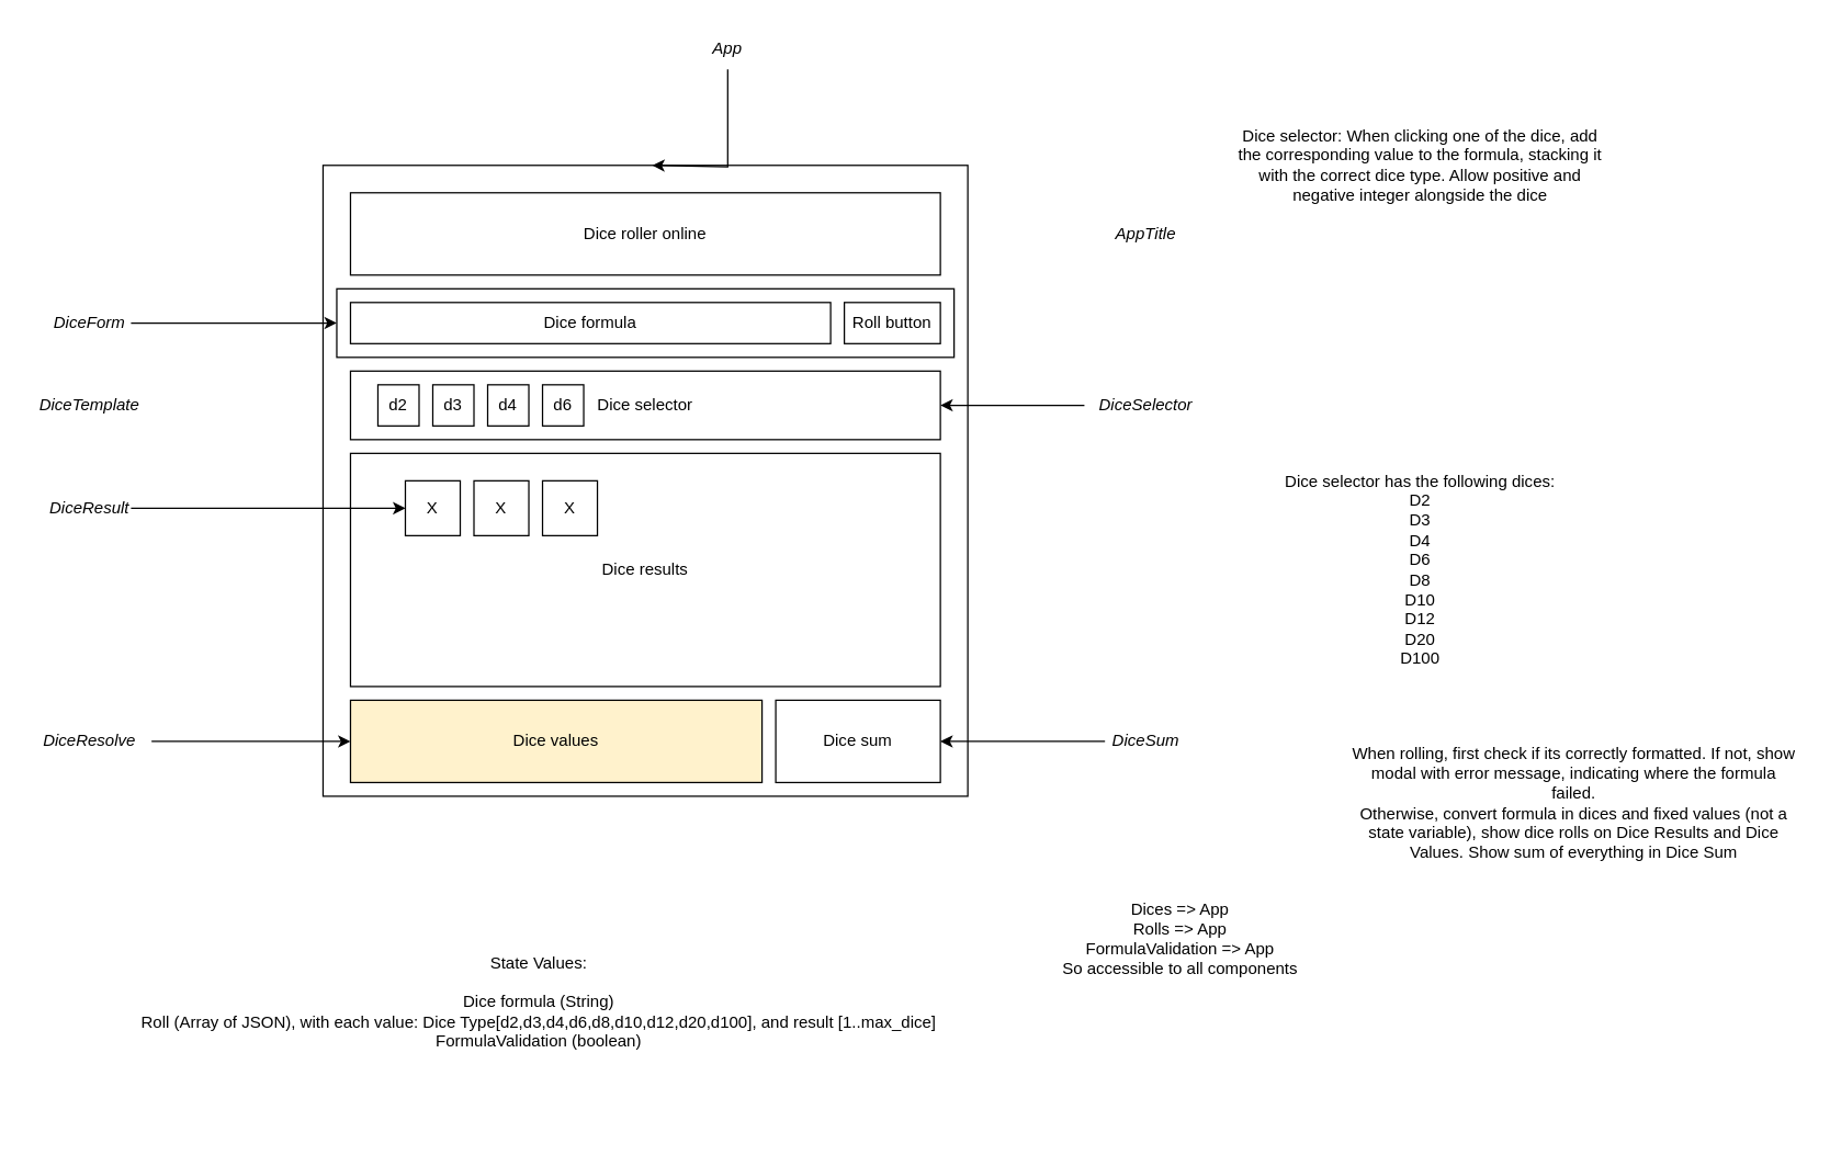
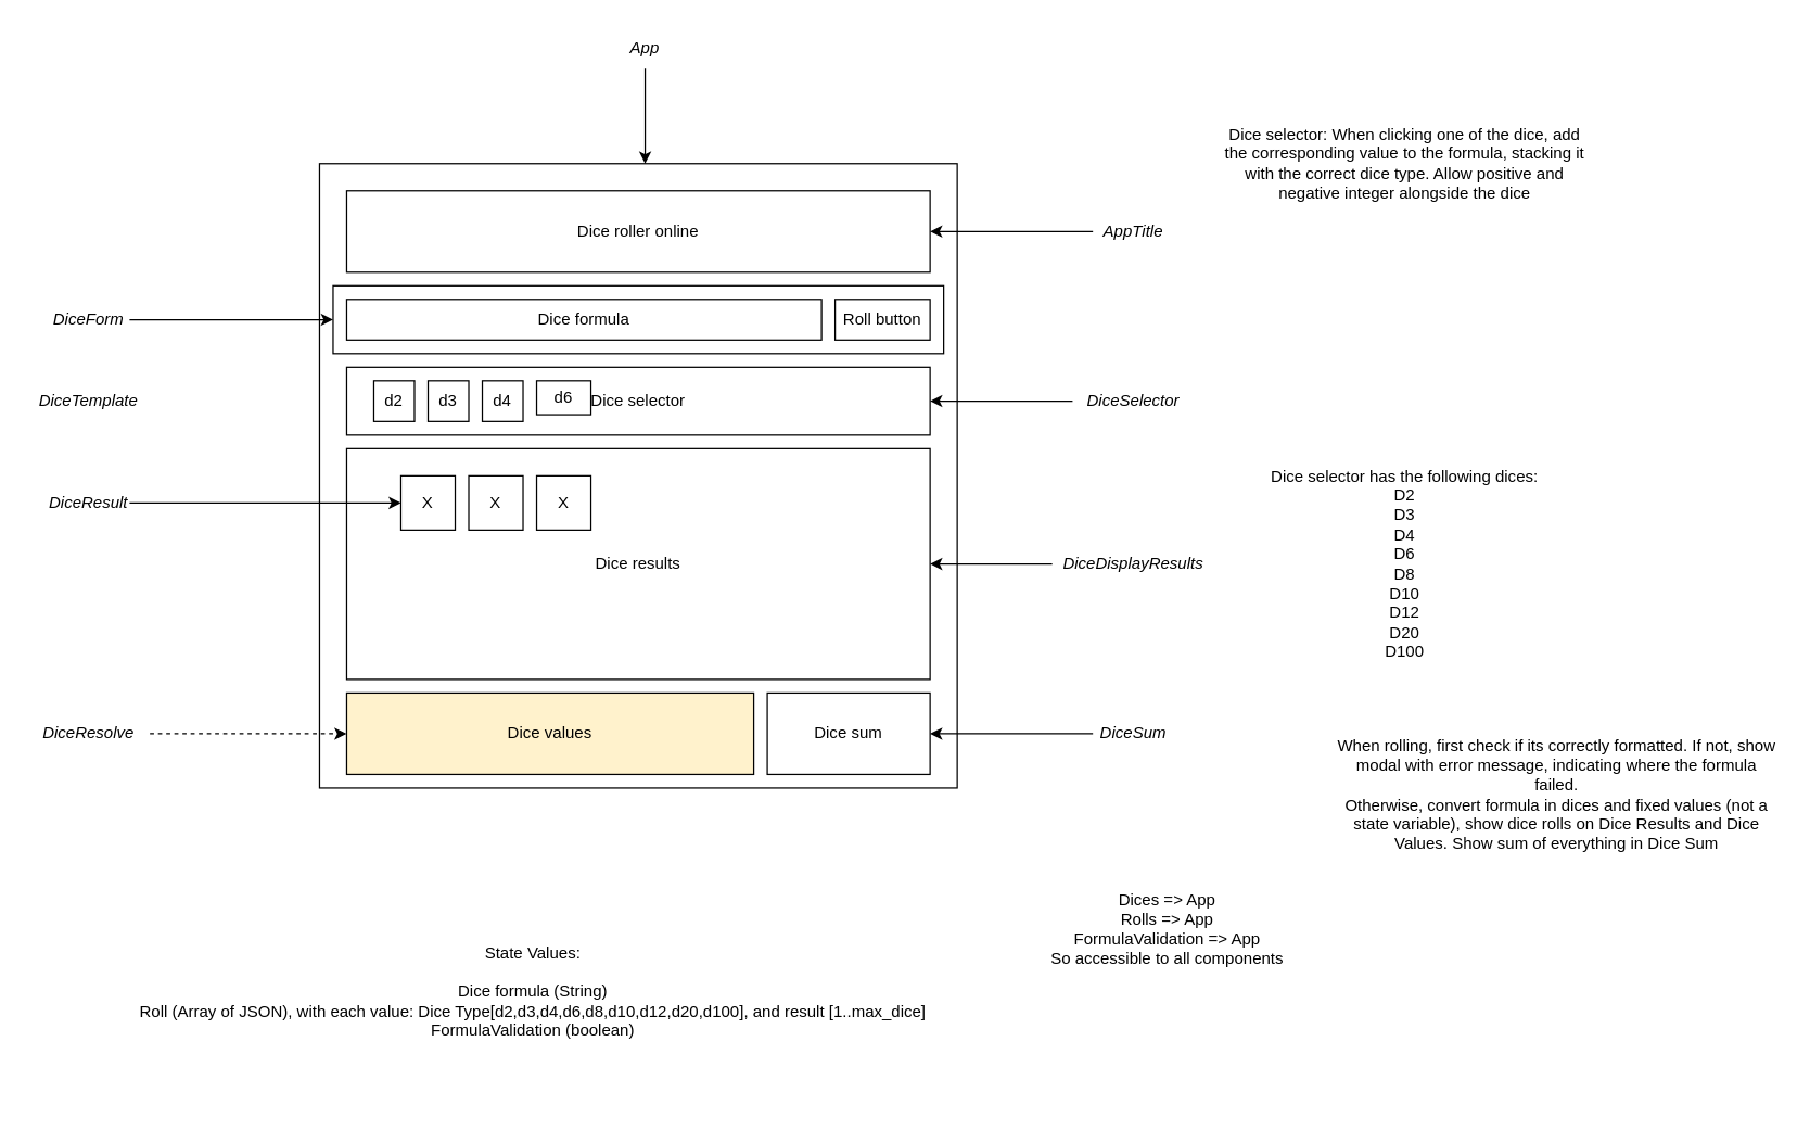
- <mxCell id="12" value="&lt;div&gt;App&lt;/div&gt;" style="text;html=1;strokeColor=none;fillColor=none;align=center;verticalAlign=middle;whiteSpace=wrap;rounded=0;fontStyle=2" parent="1" vertex="1"><mxGeometry x="500" y="20" width="60" height="30" as="geometry" /></mxCell>
+ <mxCell id="12" value="&lt;div&gt;App&lt;/div&gt;" style="text;html=1;strokeColor=none;fillColor=none;align=center;verticalAlign=middle;whiteSpace=wrap;rounded=0;fontStyle=2" parent="1" vertex="1"><mxGeometry x="445" width="60" height="30" as="geometry" y="20" /></mxCell>
+ <mxCell id="13" style="edgeStyle=orthogonalEdgeStyle;rounded=0;orthogonalLoop=1;jettySize=auto;html=1;exitX=0;exitY=0.5;exitDx=0;exitDy=0;entryX=1;entryY=0.5;entryDx=0;entryDy=0;" parent="1" source="14" target="4" edge="1"><mxGeometry relative="1" as="geometry" /></mxCell>
- <mxCell id="20" value="d6" style="rounded=0;whiteSpace=wrap;html=1;" parent="1" vertex="1"><mxGeometry x="395" y="280" width="30" height="30" as="geometry" /></mxCell>
+ <mxCell id="20" value="d6" style="rounded=0;whiteSpace=wrap;html=1;" parent="1" vertex="1"><mxGeometry x="395" y="280" width="40" height="25" as="geometry" /></mxCell>
+ <mxCell id="23" style="edgeStyle=orthogonalEdgeStyle;rounded=0;orthogonalLoop=1;jettySize=auto;html=1;exitX=0;exitY=0.5;exitDx=0;exitDy=0;entryX=1;entryY=0.5;entryDx=0;entryDy=0;" parent="1" source="24" target="8" edge="1"><mxGeometry relative="1" as="geometry" /></mxCell>
+ <mxCell id="24" value="DiceDisplayResults" style="text;html=1;strokeColor=none;fillColor=none;align=center;verticalAlign=middle;whiteSpace=wrap;rounded=0;fontStyle=2" parent="1" vertex="1"><mxGeometry x="775" y="400" width="120" height="30" as="geometry" /></mxCell>
- <mxCell id="30" style="edgeStyle=orthogonalEdgeStyle;rounded=0;orthogonalLoop=1;jettySize=auto;html=1;exitX=1;exitY=0.5;exitDx=0;exitDy=0;entryX=0;entryY=0.5;entryDx=0;entryDy=0;" parent="1" source="31" target="9" edge="1"><mxGeometry relative="1" as="geometry" /></mxCell>
+ <mxCell id="30" style="edgeStyle=orthogonalEdgeStyle;rounded=0;orthogonalLoop=1;jettySize=auto;html=1;exitX=1;exitY=0.5;exitDx=0;exitDy=0;entryX=0;entryY=0.5;entryDx=0;entryDy=0;dashed=1;" parent="1" source="31" target="9" edge="1"><mxGeometry relative="1" as="geometry" /></mxCell>
